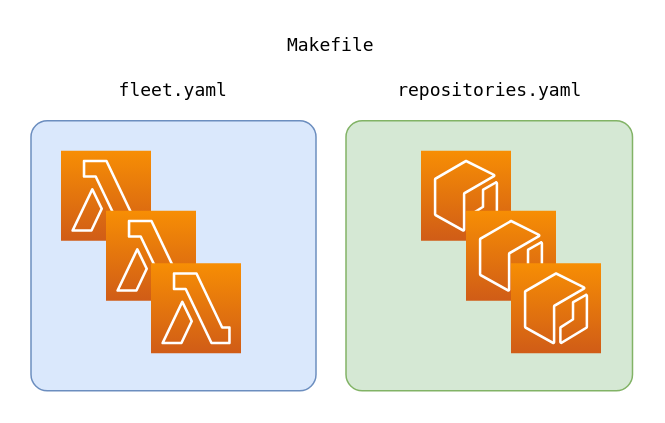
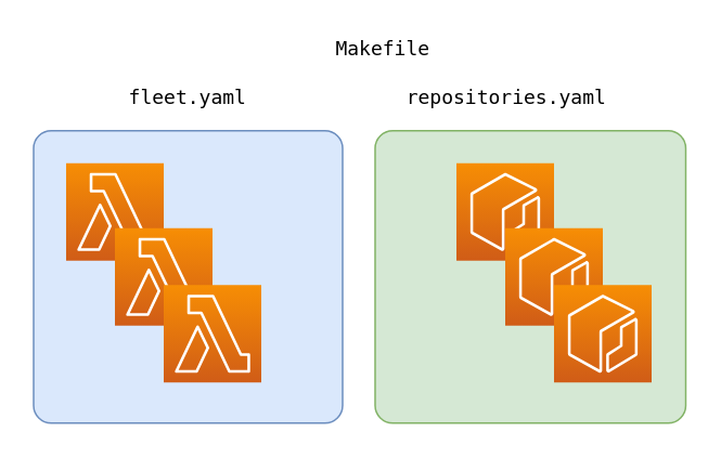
- <mxCell id="16" value="&lt;pre&gt;Makefile&lt;/pre&gt;" style="text;html=1;strokeColor=none;fillColor=none;align=center;verticalAlign=middle;whiteSpace=wrap;rounded=0;" vertex="1" parent="1"><mxGeometry x="160" y="20" width="120" height="20" as="geometry" /></mxCell>
+ <mxCell id="16" value="&lt;pre&gt;Makefile&lt;/pre&gt;" style="text;html=1;strokeColor=none;fillColor=none;align=center;verticalAlign=middle;whiteSpace=wrap;rounded=0;" vertex="1" parent="1"><mxGeometry x="175" y="20" width="120" height="20" as="geometry" /></mxCell>
- <mxCell id="15" value="&lt;pre&gt;repositories.yaml&lt;/pre&gt;" style="text;html=1;strokeColor=none;fillColor=none;align=center;verticalAlign=middle;whiteSpace=wrap;rounded=0;" vertex="1" parent="1"><mxGeometry x="265.5" y="50" width="120" height="20" as="geometry" /></mxCell>
+ <mxCell id="15" value="&lt;pre&gt;repositories.yaml&lt;/pre&gt;" style="text;html=1;strokeColor=none;fillColor=none;align=center;verticalAlign=middle;whiteSpace=wrap;rounded=0;" vertex="1" parent="1"><mxGeometry x="250.5" y="50" width="120" height="20" as="geometry" /></mxCell>
